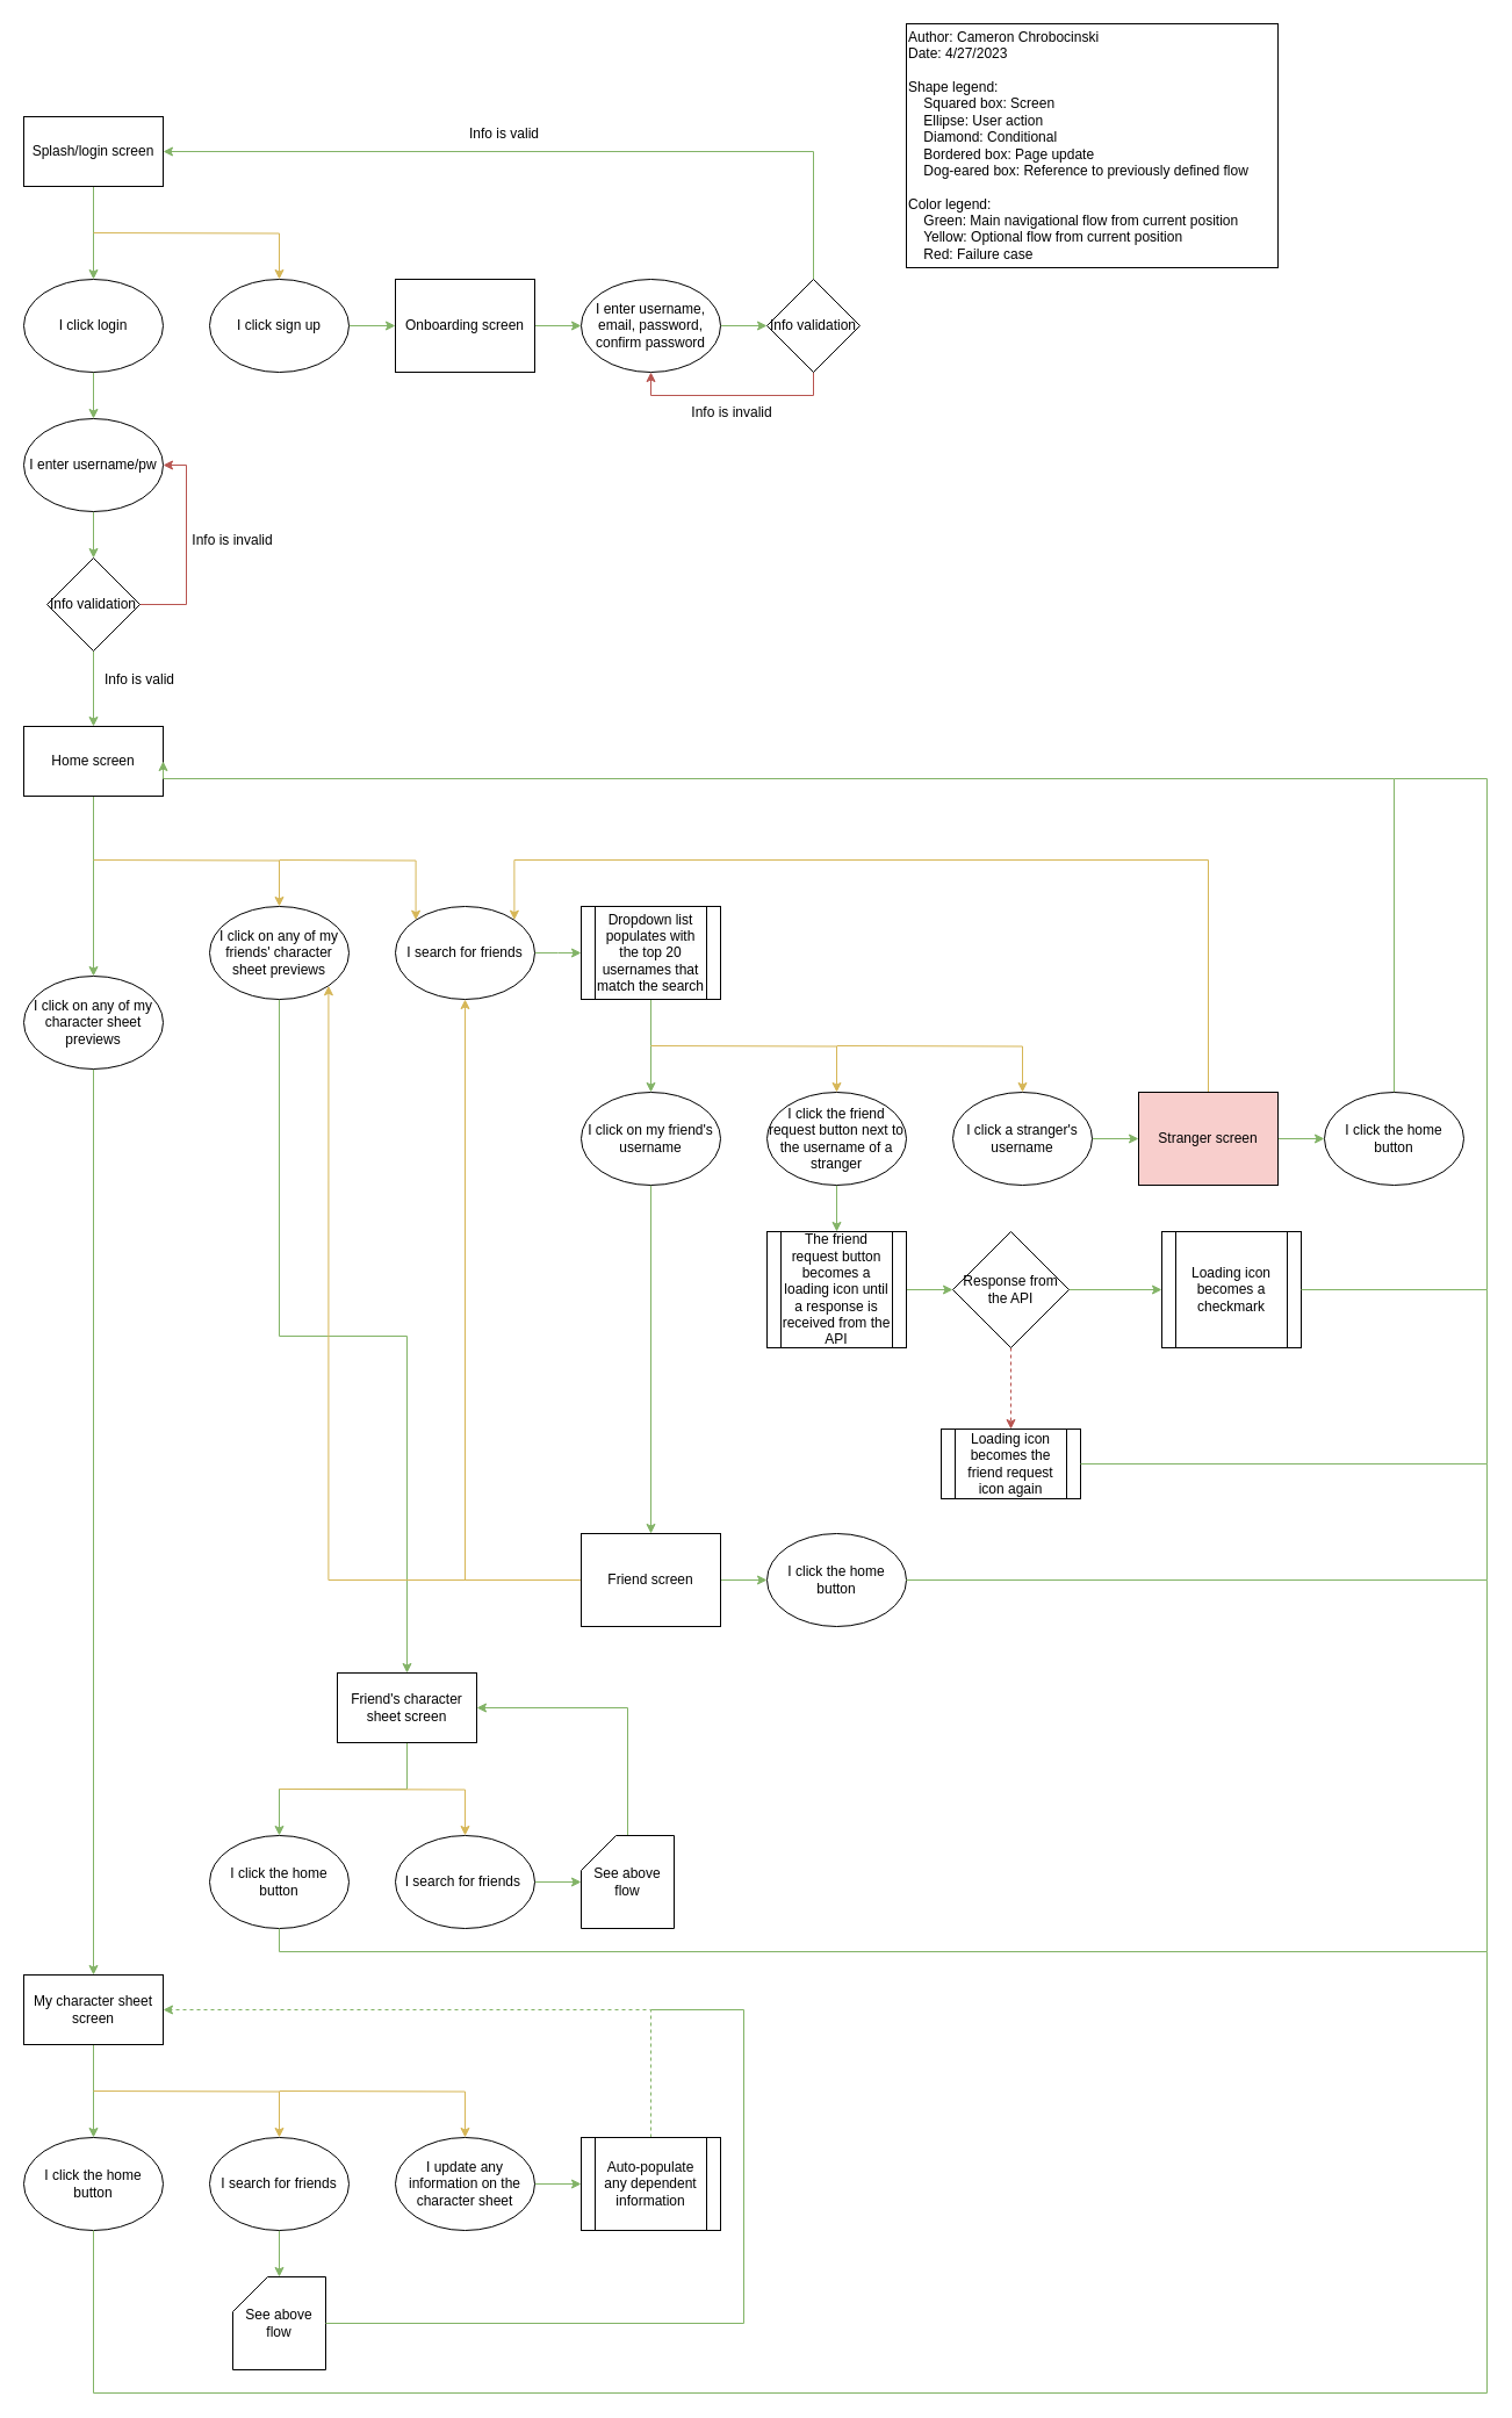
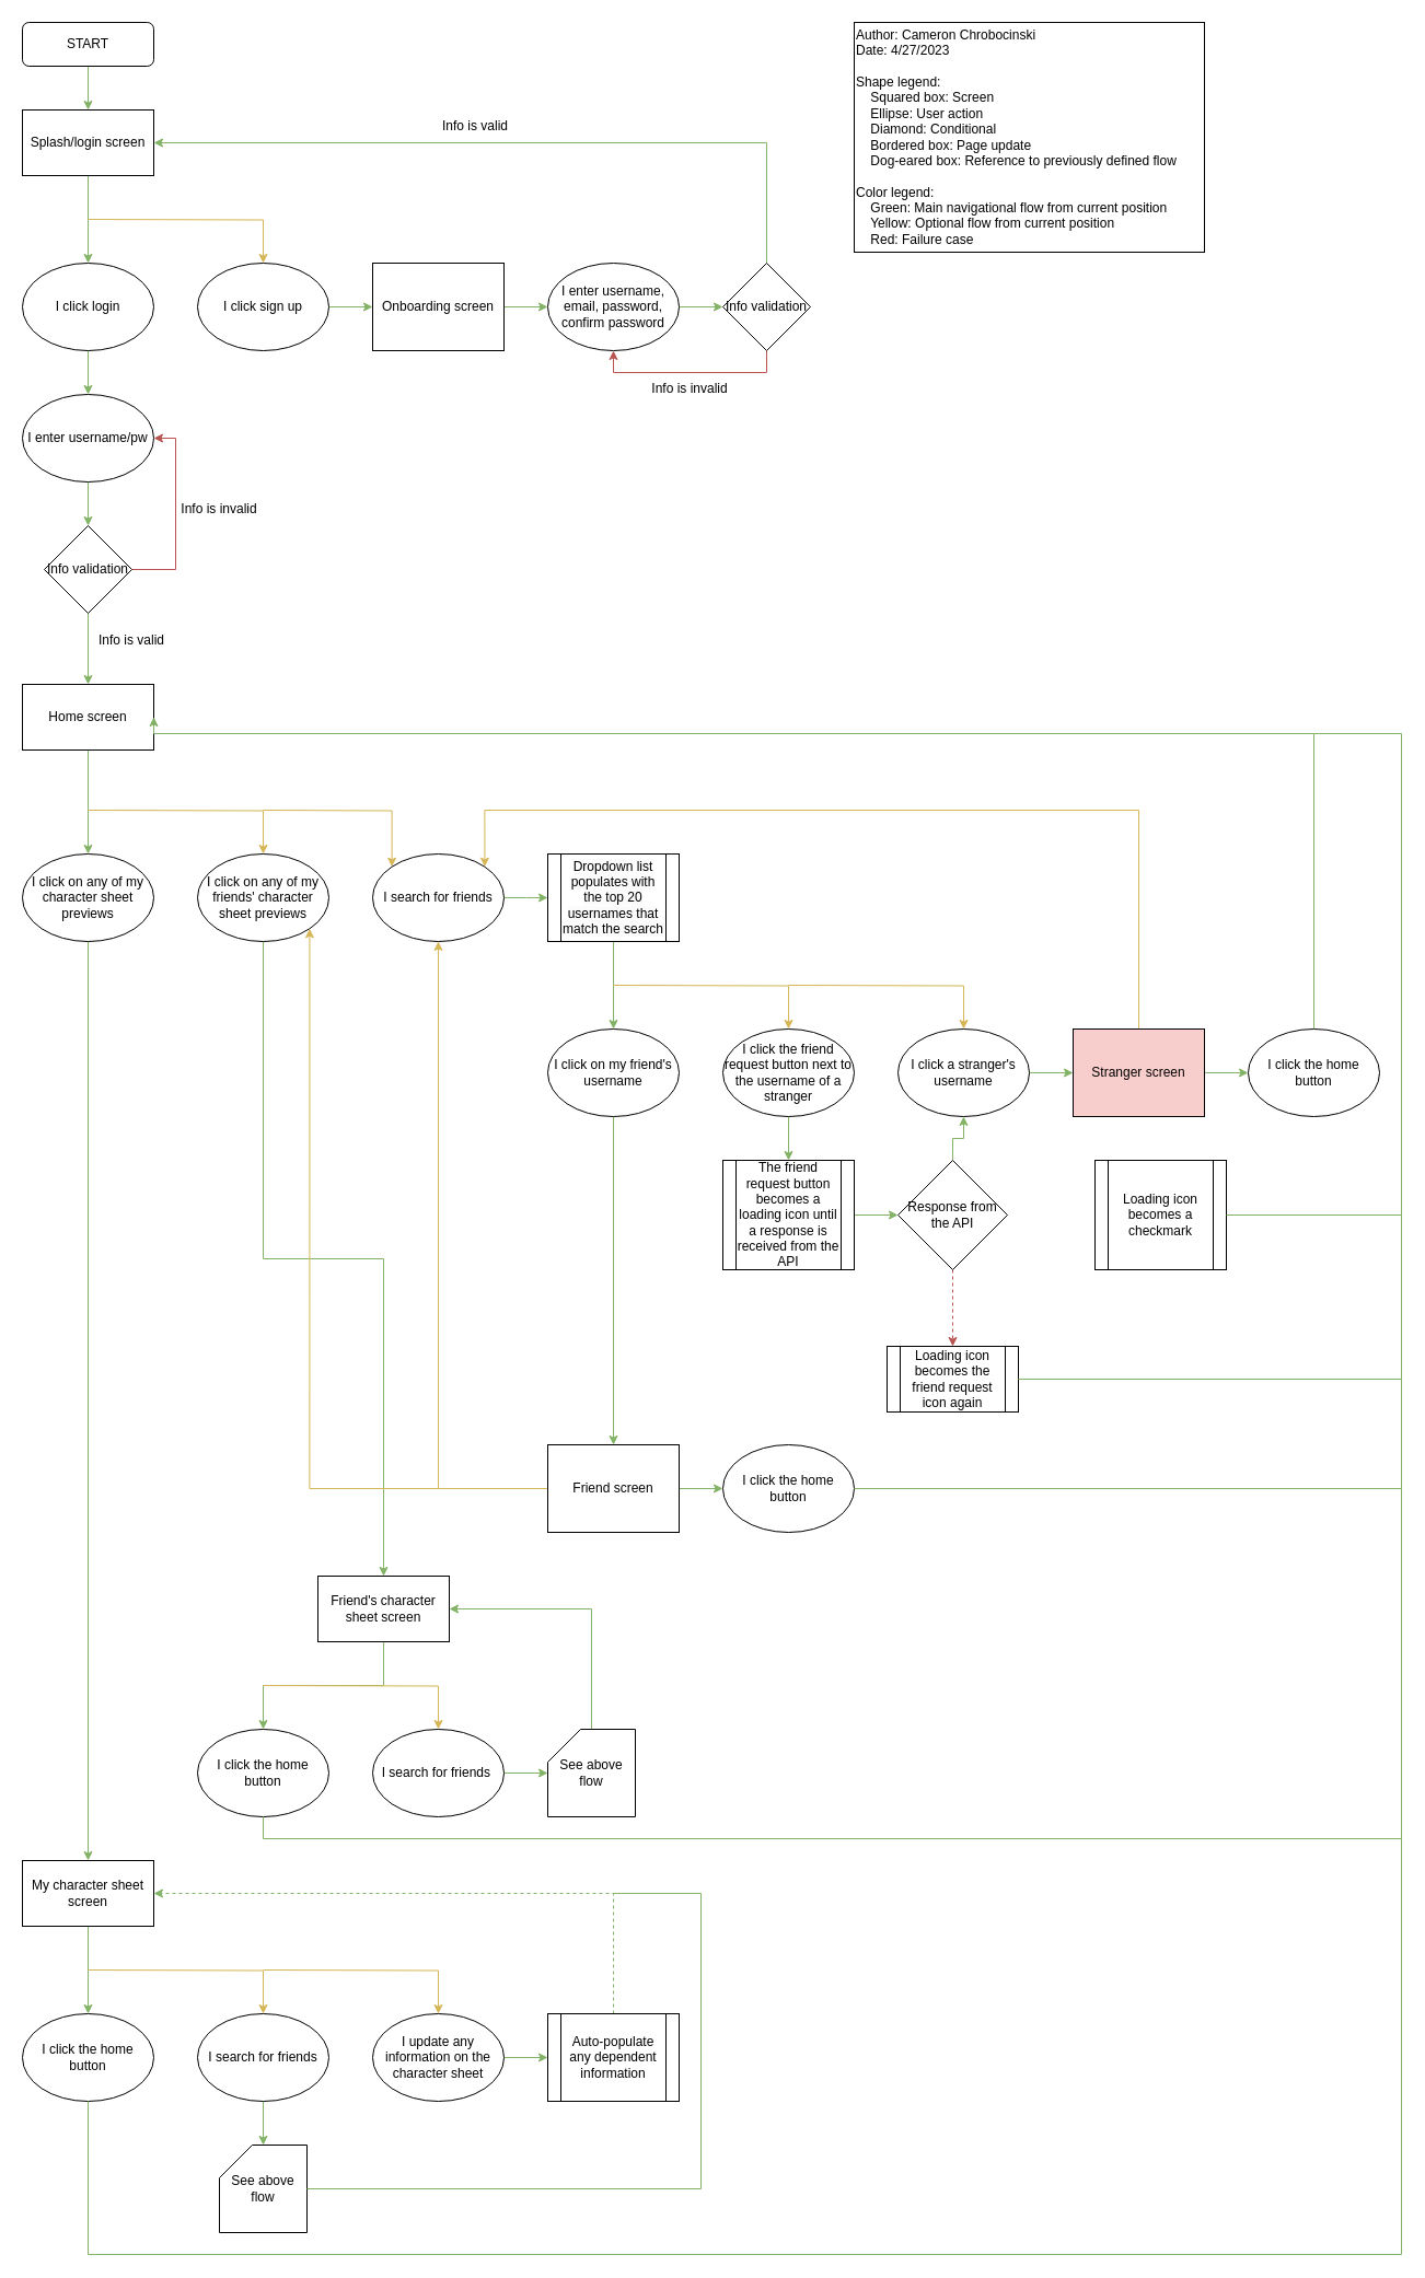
+ <mxCell id="3" value="START" style="rounded=1;whiteSpace=wrap;html=1;fontSize=12;glass=0;strokeWidth=1;shadow=0;" parent="1" vertex="1"><mxGeometry x="20" y="20" width="120" height="40" as="geometry" /></mxCell>
+ <mxCell id="2" style="edgeStyle=orthogonalEdgeStyle;rounded=0;orthogonalLoop=1;jettySize=auto;html=1;entryX=0.5;entryY=0;entryDx=0;entryDy=0;fillColor=#d5e8d4;strokeColor=#82b366;" parent="1" source="3" target="6" edge="1"><mxGeometry relative="1" as="geometry" /></mxCell>
- <mxCell id="27" value="I click on any of my character sheet previews" style="ellipse;whiteSpace=wrap;html=1;" parent="1" vertex="1"><mxGeometry x="20" y="840" width="120" height="80" as="geometry" /></mxCell>
+ <mxCell id="27" value="I click on any of my character sheet previews" style="ellipse;whiteSpace=wrap;html=1;" parent="1" vertex="1"><mxGeometry x="20" y="780" width="120" height="80" as="geometry" /></mxCell>
- <mxCell id="55" style="edgeStyle=orthogonalEdgeStyle;rounded=0;orthogonalLoop=1;jettySize=auto;html=1;entryX=0;entryY=0.5;entryDx=0;entryDy=0;fillColor=#d5e8d4;strokeColor=#82b366;" parent="1" source="56" target="57" edge="1"><mxGeometry relative="1" as="geometry" /></mxCell>
+ <mxCell id="55" style="edgeStyle=orthogonalEdgeStyle;rounded=0;orthogonalLoop=1;jettySize=auto;html=1;fillColor=#d5e8d4;strokeColor=#82b366;" parent="1" source="56" target="46" edge="1"><mxGeometry relative="1" as="geometry" /></mxCell>
